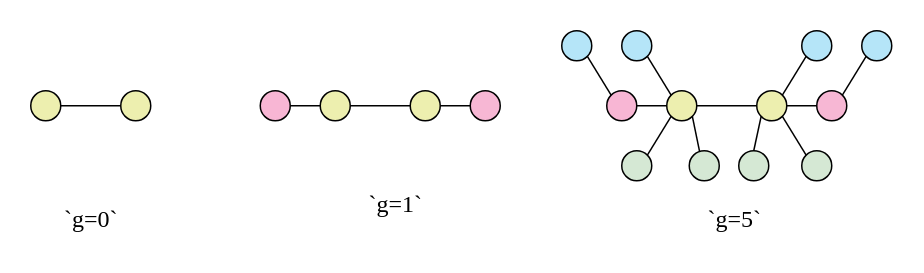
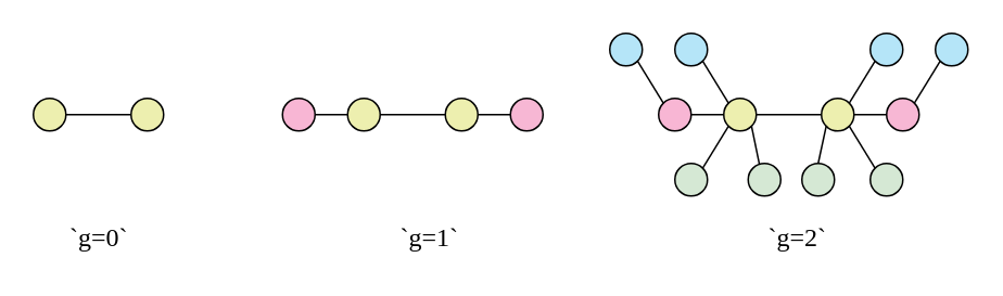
- <mxCell id="36" value="&lt;font style=&quot;font-size: 16px;&quot; face=&quot;Linux Libertine O&quot;&gt;`g=1`&lt;/font&gt;" style="text;html=1;align=center;verticalAlign=middle;resizable=0;points=[];autosize=1;strokeColor=none;fillColor=none;" vertex="1" parent="1"><mxGeometry x="233" y="120" width="60" height="30" as="geometry" /></mxCell>
+ <mxCell id="36" value="&lt;font style=&quot;font-size: 16px;&quot; face=&quot;Linux Libertine O&quot;&gt;`g=1`&lt;/font&gt;" style="text;html=1;align=center;verticalAlign=middle;resizable=0;points=[];autosize=1;strokeColor=none;fillColor=none;" vertex="1" parent="1"><mxGeometry x="233" y="130" width="60" height="30" as="geometry" /></mxCell>
- <mxCell id="35" value="&lt;font style=&quot;font-size: 16px;&quot; face=&quot;Linux Libertine O&quot;&gt;`g=5`&lt;/font&gt;" style="text;html=1;align=center;verticalAlign=middle;resizable=0;points=[];autosize=1;strokeColor=none;fillColor=none;" vertex="1" parent="1"><mxGeometry x="459" y="130" width="60" height="30" as="geometry" /></mxCell>
+ <mxCell id="35" value="&lt;font style=&quot;font-size: 16px;&quot; face=&quot;Linux Libertine O&quot;&gt;`g=2`&lt;/font&gt;" style="text;html=1;align=center;verticalAlign=middle;resizable=0;points=[];autosize=1;strokeColor=none;fillColor=none;" vertex="1" parent="1"><mxGeometry x="459" y="130" width="60" height="30" as="geometry" /></mxCell>
